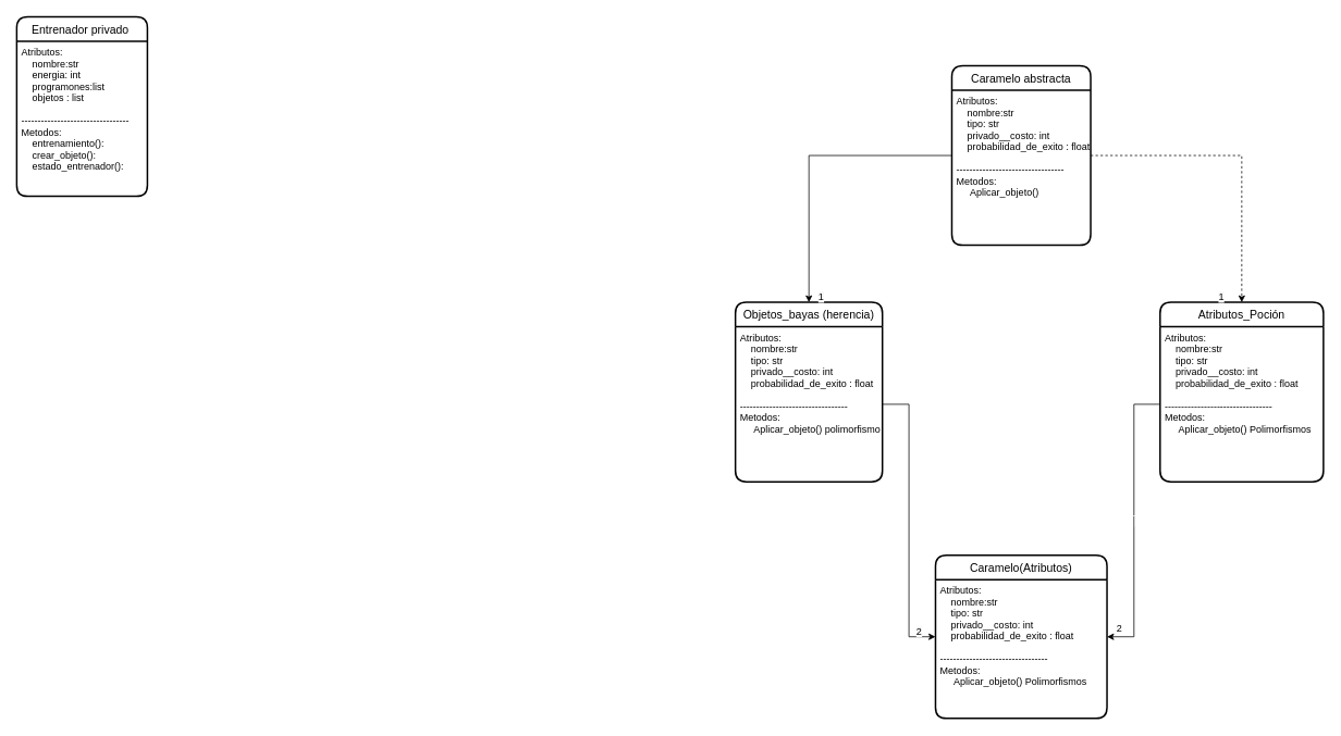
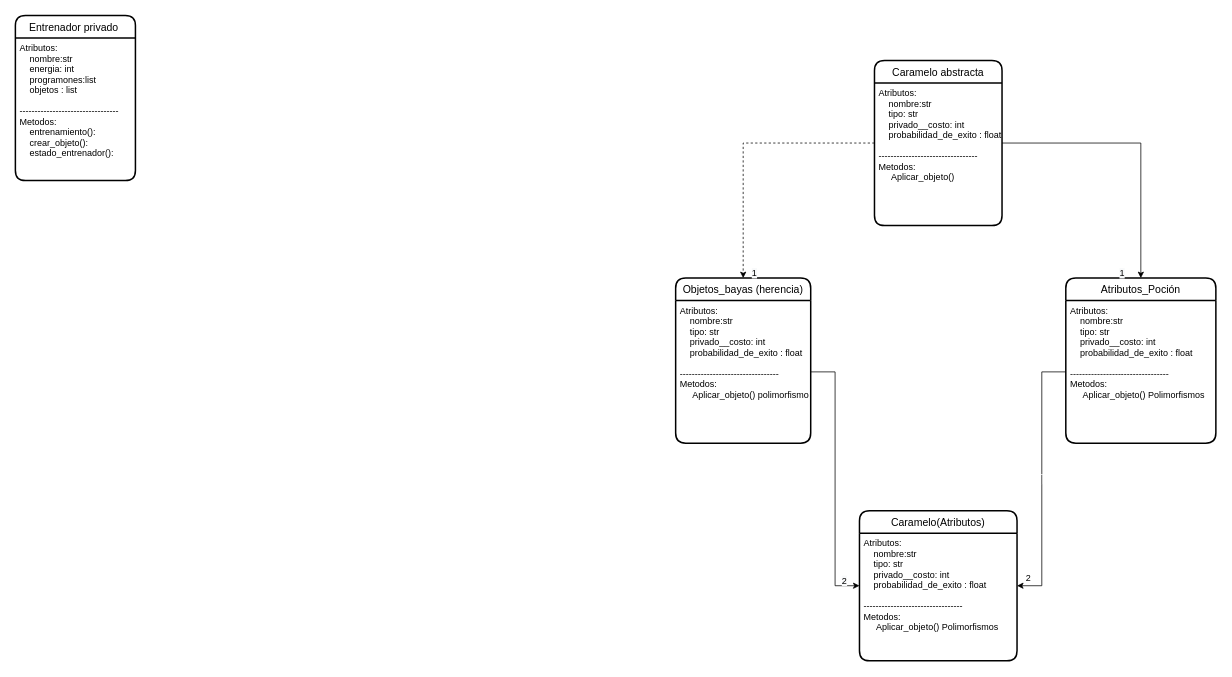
- <mxCell id="4" value="" style="edgeStyle=orthogonalEdgeStyle;rounded=0;orthogonalLoop=1;jettySize=auto;html=1;" edge="1" parent="1" source="6" target="8"><mxGeometry relative="1" as="geometry" /></mxCell>
+ <mxCell id="4" value="" style="edgeStyle=orthogonalEdgeStyle;rounded=0;orthogonalLoop=1;jettySize=auto;html=1;dashed=1;" edge="1" parent="1" source="6" target="8"><mxGeometry relative="1" as="geometry" /></mxCell>
- <mxCell id="5" value="" style="edgeStyle=orthogonalEdgeStyle;rounded=0;orthogonalLoop=1;jettySize=auto;html=1;dashed=1;" edge="1" parent="1" source="6" target="10"><mxGeometry relative="1" as="geometry" /></mxCell>
+ <mxCell id="5" value="" style="edgeStyle=orthogonalEdgeStyle;rounded=0;orthogonalLoop=1;jettySize=auto;html=1;" edge="1" parent="1" source="6" target="10"><mxGeometry relative="1" as="geometry" /></mxCell>
